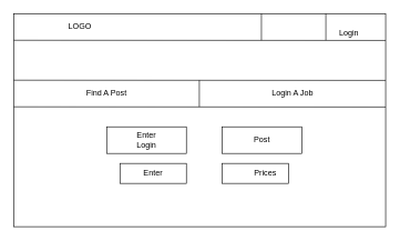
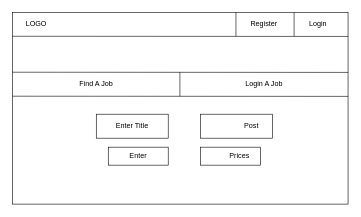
- <mxCell id="4" value="LOGO" style="text;html=1;strokeColor=none;fillColor=none;align=center;verticalAlign=middle;whiteSpace=wrap;rounded=0;" vertex="1" parent="1"><mxGeometry x="100" y="30" width="40" height="20" as="geometry" /></mxCell>
+ <mxCell id="4" value="LOGO" style="text;html=1;strokeColor=none;fillColor=none;align=center;verticalAlign=middle;whiteSpace=wrap;rounded=0;" vertex="1" parent="1"><mxGeometry x="40" y="30" width="40" height="20" as="geometry" /></mxCell>
+ <mxCell id="7" value="Register" style="text;html=1;strokeColor=none;fillColor=none;align=center;verticalAlign=middle;whiteSpace=wrap;rounded=0;" vertex="1" parent="1"><mxGeometry x="420" y="30" width="40" height="20" as="geometry" /></mxCell>
- <mxCell id="8" value="Login" style="text;html=1;strokeColor=none;fillColor=none;align=center;verticalAlign=middle;whiteSpace=wrap;rounded=0;" vertex="1" parent="1"><mxGeometry x="505" y="40" width="40" height="20" as="geometry" /></mxCell>
+ <mxCell id="8" value="Login" style="text;html=1;strokeColor=none;fillColor=none;align=center;verticalAlign=middle;whiteSpace=wrap;rounded=0;" vertex="1" parent="1"><mxGeometry x="510" y="30" width="40" height="20" as="geometry" /></mxCell>
- <mxCell id="21" value="Find A Post" style="text;html=1;strokeColor=none;fillColor=none;align=center;verticalAlign=middle;whiteSpace=wrap;rounded=0;" vertex="1" parent="1"><mxGeometry x="110" y="130" width="100" height="20" as="geometry" /></mxCell>
+ <mxCell id="21" value="Find A Job" style="text;html=1;strokeColor=none;fillColor=none;align=center;verticalAlign=middle;whiteSpace=wrap;rounded=0;" vertex="1" parent="1"><mxGeometry x="110" y="130" width="100" height="20" as="geometry" /></mxCell>
- <mxCell id="17" value="Enter Login" style="text;html=1;strokeColor=none;fillColor=none;align=center;verticalAlign=middle;whiteSpace=wrap;rounded=0;" vertex="1" parent="1"><mxGeometry x="190" y="200" width="60" height="20" as="geometry" /></mxCell>
+ <mxCell id="17" value="Enter Title" style="text;html=1;strokeColor=none;fillColor=none;align=center;verticalAlign=middle;whiteSpace=wrap;rounded=0;" vertex="1" parent="1"><mxGeometry x="190" y="200" width="60" height="20" as="geometry" /></mxCell>
- <mxCell id="18" value="Post" style="text;html=1;strokeColor=none;fillColor=none;align=center;verticalAlign=middle;whiteSpace=wrap;rounded=0;" vertex="1" parent="1"><mxGeometry x="374" y="200" width="40" height="20" as="geometry" /></mxCell>
+ <mxCell id="18" value="Post" style="text;html=1;strokeColor=none;fillColor=none;align=center;verticalAlign=middle;whiteSpace=wrap;rounded=0;" vertex="1" parent="1"><mxGeometry x="399" y="200" width="40" height="20" as="geometry" /></mxCell>
